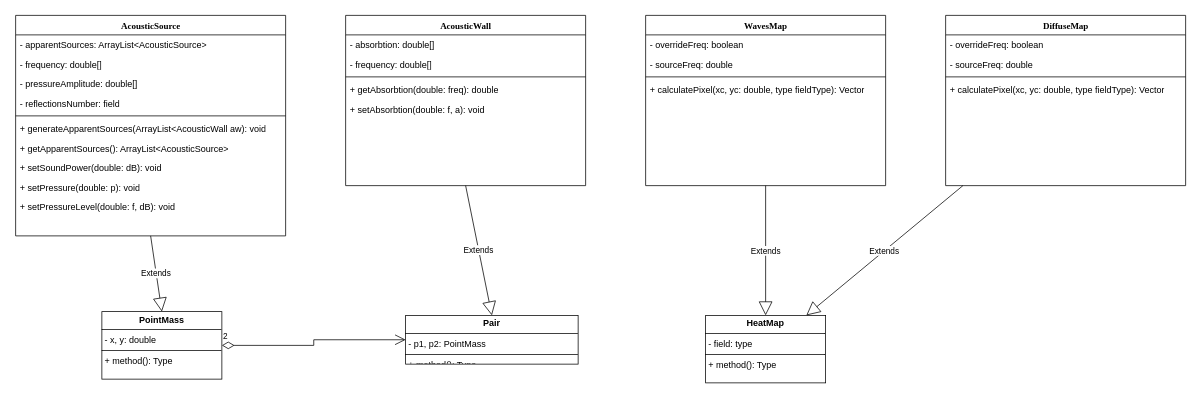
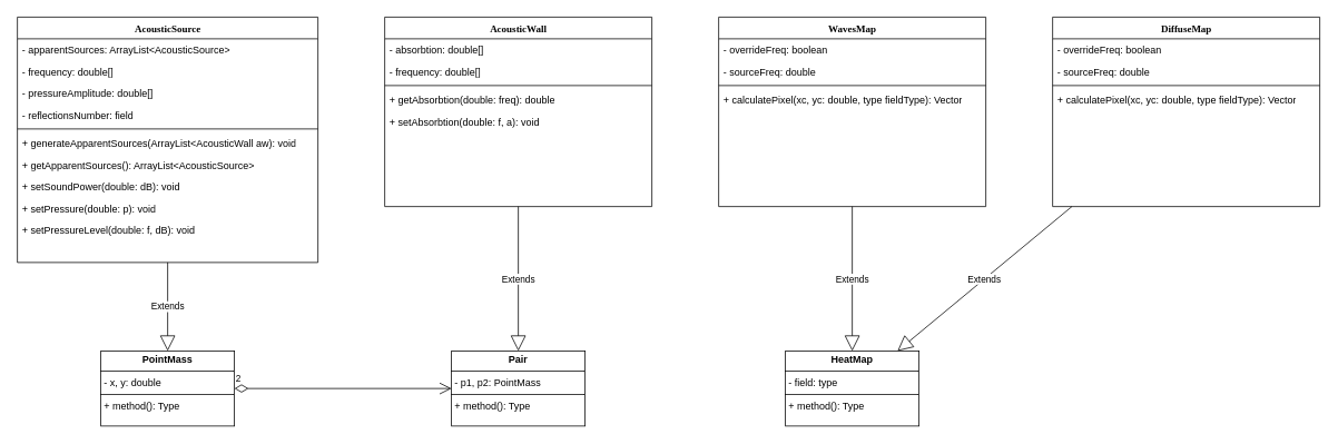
- <mxCell id="24" value="&lt;p style=&quot;margin:0px;margin-top:4px;text-align:center;&quot;&gt;&lt;b&gt;Pair&lt;/b&gt;&lt;/p&gt;&lt;hr style=&quot;border-style:solid;&quot; size=&quot;1&quot;&gt;&lt;p style=&quot;margin:0px;margin-left:4px;&quot;&gt;- p1, p2: PointMass&lt;/p&gt;&lt;hr style=&quot;border-style:solid;&quot; size=&quot;1&quot;&gt;&lt;p style=&quot;margin:0px;margin-left:4px;&quot;&gt;+ method(): Type&lt;/p&gt;" style="verticalAlign=top;align=left;overflow=fill;html=1;whiteSpace=wrap;" parent="1" vertex="1"><mxGeometry x="540" y="420" width="230" height="65" as="geometry" /></mxCell>
+ <mxCell id="24" value="&lt;p style=&quot;margin:0px;margin-top:4px;text-align:center;&quot;&gt;&lt;b&gt;Pair&lt;/b&gt;&lt;/p&gt;&lt;hr style=&quot;border-style:solid;&quot; size=&quot;1&quot;&gt;&lt;p style=&quot;margin:0px;margin-left:4px;&quot;&gt;- p1, p2: PointMass&lt;/p&gt;&lt;hr style=&quot;border-style:solid;&quot; size=&quot;1&quot;&gt;&lt;p style=&quot;margin:0px;margin-left:4px;&quot;&gt;+ method(): Type&lt;/p&gt;" style="verticalAlign=top;align=left;overflow=fill;html=1;whiteSpace=wrap;" parent="1" vertex="1"><mxGeometry x="540" y="420" width="160" height="90" as="geometry" /></mxCell>
- <mxCell id="14" value="&lt;p style=&quot;margin:0px;margin-top:4px;text-align:center;&quot;&gt;&lt;b&gt;PointMass&lt;/b&gt;&lt;/p&gt;&lt;hr style=&quot;border-style:solid;&quot; size=&quot;1&quot;&gt;&lt;p style=&quot;margin:0px;margin-left:4px;&quot;&gt;- x, y: double&lt;/p&gt;&lt;hr style=&quot;border-style:solid;&quot; size=&quot;1&quot;&gt;&lt;p style=&quot;margin:0px;margin-left:4px;&quot;&gt;+ method(): Type&lt;/p&gt;" style="verticalAlign=top;align=left;overflow=fill;html=1;whiteSpace=wrap;" parent="1" vertex="1"><mxGeometry x="135" y="415" width="160" height="90" as="geometry" /></mxCell>
+ <mxCell id="14" value="&lt;p style=&quot;margin:0px;margin-top:4px;text-align:center;&quot;&gt;&lt;b&gt;PointMass&lt;/b&gt;&lt;/p&gt;&lt;hr style=&quot;border-style:solid;&quot; size=&quot;1&quot;&gt;&lt;p style=&quot;margin:0px;margin-left:4px;&quot;&gt;- x, y: double&lt;/p&gt;&lt;hr style=&quot;border-style:solid;&quot; size=&quot;1&quot;&gt;&lt;p style=&quot;margin:0px;margin-left:4px;&quot;&gt;+ method(): Type&lt;/p&gt;" style="verticalAlign=top;align=left;overflow=fill;html=1;whiteSpace=wrap;" parent="1" vertex="1"><mxGeometry x="120" y="420" width="160" height="90" as="geometry" /></mxCell>
